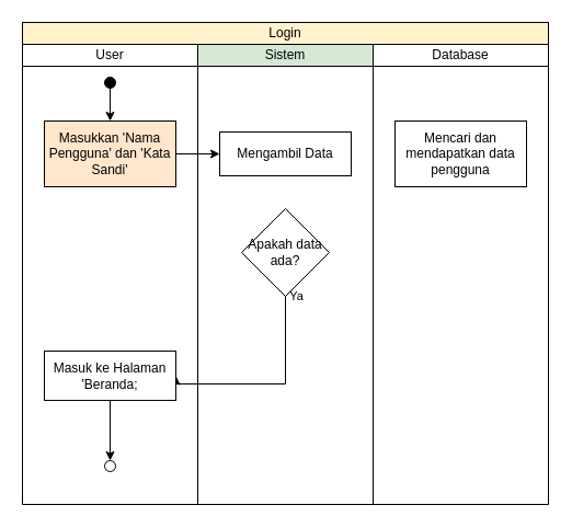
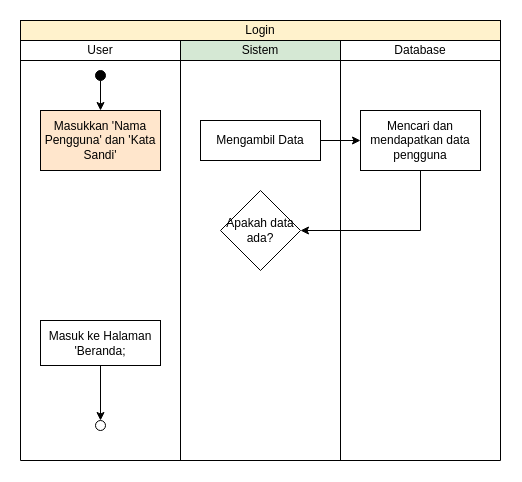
- <mxCell id="10" style="edgeStyle=orthogonalEdgeStyle;rounded=0;orthogonalLoop=1;jettySize=auto;html=1;entryX=0;entryY=0.5;entryDx=0;entryDy=0;" parent="1" source="11" target="15" edge="1"><mxGeometry relative="1" as="geometry" /></mxCell>
+ <mxCell id="14" style="edgeStyle=orthogonalEdgeStyle;rounded=0;orthogonalLoop=1;jettySize=auto;html=1;entryX=0;entryY=0.5;entryDx=0;entryDy=0;" parent="1" source="15" target="17" edge="1"><mxGeometry relative="1" as="geometry" /></mxCell>
+ <mxCell id="16" style="edgeStyle=orthogonalEdgeStyle;rounded=0;orthogonalLoop=1;jettySize=auto;html=1;entryX=1;entryY=0.5;entryDx=0;entryDy=0;" parent="1" source="17" target="19" edge="1"><mxGeometry relative="1" as="geometry"><Array as="points"><mxPoint x="420" y="230" /></Array></mxGeometry></mxCell>
- <mxCell id="18" value="Ya" style="edgeStyle=orthogonalEdgeStyle;rounded=0;orthogonalLoop=1;jettySize=auto;html=1;entryX=1;entryY=0.5;entryDx=0;entryDy=0;fontFamily=Helvetica;" parent="1" source="19" target="21" edge="1"><mxGeometry x="-1" y="10" relative="1" as="geometry"><mxPoint x="260" y="320" as="targetPoint" /><Array as="points"><mxPoint x="260" y="350" /></Array><mxPoint as="offset" /></mxGeometry></mxCell>
